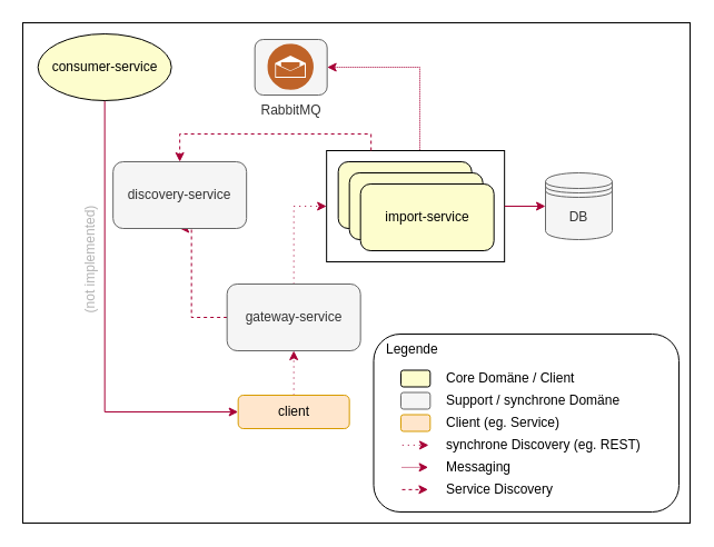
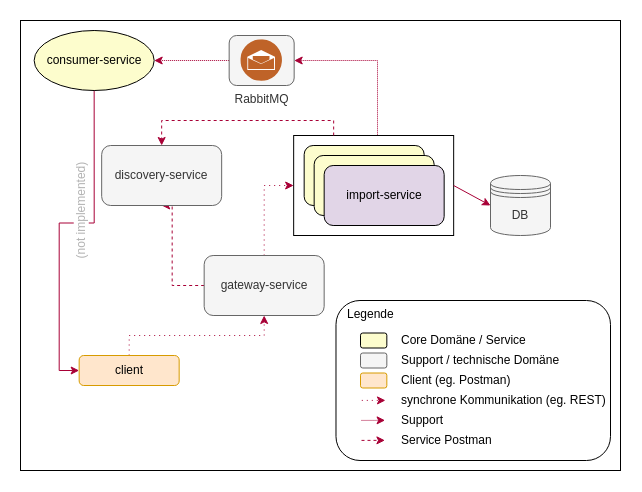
+ <mxCell id="18" style="edgeStyle=orthogonalEdgeStyle;rounded=0;orthogonalLoop=1;jettySize=auto;html=1;exitX=0;exitY=0.5;exitDx=0;exitDy=0;strokeColor=#A80036;dashed=1;dashPattern=1 1;" parent="1" source="19" target="17" edge="1"><mxGeometry relative="1" as="geometry" /></mxCell>
- <mxCell id="34" value="DB" style="shape=datastore;whiteSpace=wrap;html=1;fillColor=#f5f5f5;align=center;strokeColor=#666666;fontColor=#333333;" vertex="1" parent="1"><mxGeometry x="490" y="155" width="60" height="60" as="geometry" /></mxCell>
+ <mxCell id="34" value="DB" style="shape=datastore;whiteSpace=wrap;html=1;fillColor=#f5f5f5;align=center;strokeColor=#666666;fontColor=#333333;" vertex="1" parent="1"><mxGeometry x="490" y="175" width="60" height="60" as="geometry" /></mxCell>
- <mxCell id="12" value="import-service" style="rounded=1;whiteSpace=wrap;html=1;fillColor=#FDFDCD;" parent="1" vertex="1"><mxGeometry x="323.67" y="165" width="120" height="60" as="geometry" /></mxCell>
+ <mxCell id="12" value="import-service" style="rounded=1;whiteSpace=wrap;html=1;fillColor=#e1d5e7;" parent="1" vertex="1"><mxGeometry x="323.67" y="165" width="120" height="60" as="geometry" /></mxCell>
- <mxCell id="23" value="Core Domäne / Client" style="text;html=1;strokeColor=none;fillColor=none;align=left;verticalAlign=middle;whiteSpace=wrap;rounded=0;" parent="1" vertex="1"><mxGeometry x="399.33" y="330" width="140" height="20" as="geometry" /></mxCell>
+ <mxCell id="23" value="Core Domäne / Service" style="text;html=1;strokeColor=none;fillColor=none;align=left;verticalAlign=middle;whiteSpace=wrap;rounded=0;" parent="1" vertex="1"><mxGeometry x="399.33" y="330" width="140" height="20" as="geometry" /></mxCell>
- <mxCell id="25" value="Support / synchrone Domäne" style="text;html=1;strokeColor=none;fillColor=none;align=left;verticalAlign=middle;whiteSpace=wrap;rounded=0;" parent="1" vertex="1"><mxGeometry x="399.33" y="350" width="160.67" height="20" as="geometry" /></mxCell>
+ <mxCell id="25" value="Support / technische Domäne" style="text;html=1;strokeColor=none;fillColor=none;align=left;verticalAlign=middle;whiteSpace=wrap;rounded=0;" parent="1" vertex="1"><mxGeometry x="399.33" y="350" width="160.67" height="20" as="geometry" /></mxCell>
- <mxCell id="14" value="client" style="rounded=1;whiteSpace=wrap;html=1;fillColor=#ffe6cc;strokeColor=#d79b00;" parent="1" vertex="1"><mxGeometry x="213.67" y="355" width="100" height="30" as="geometry" /></mxCell>
+ <mxCell id="14" value="client" style="rounded=1;whiteSpace=wrap;html=1;fillColor=#ffe6cc;strokeColor=#d79b00;" parent="1" vertex="1"><mxGeometry x="78.67" y="355" width="100" height="30" as="geometry" /></mxCell>
- <mxCell id="27" value="Client (eg. Service)" style="text;html=1;strokeColor=none;fillColor=none;align=left;verticalAlign=middle;whiteSpace=wrap;rounded=0;" parent="1" vertex="1"><mxGeometry x="399.33" y="370" width="140" height="20" as="geometry" /></mxCell>
+ <mxCell id="27" value="Client (eg. Postman)" style="text;html=1;strokeColor=none;fillColor=none;align=left;verticalAlign=middle;whiteSpace=wrap;rounded=0;" parent="1" vertex="1"><mxGeometry x="399.33" y="370" width="140" height="20" as="geometry" /></mxCell>
- <mxCell id="29" value="synchrone Discovery (eg. REST)" style="text;html=1;strokeColor=none;fillColor=none;align=left;verticalAlign=middle;whiteSpace=wrap;rounded=0;" vertex="1" parent="1"><mxGeometry x="399.33" y="390" width="213.67" height="20" as="geometry" /></mxCell>
+ <mxCell id="29" value="synchrone Kommunikation (eg. REST)" style="text;html=1;strokeColor=none;fillColor=none;align=left;verticalAlign=middle;whiteSpace=wrap;rounded=0;" vertex="1" parent="1"><mxGeometry x="399.33" y="390" width="213.67" height="20" as="geometry" /></mxCell>
- <mxCell id="31" value="Messaging" style="text;html=1;strokeColor=none;fillColor=none;align=left;verticalAlign=middle;whiteSpace=wrap;rounded=0;" vertex="1" parent="1"><mxGeometry x="399.33" y="410" width="213.67" height="20" as="geometry" /></mxCell>
+ <mxCell id="31" value="Support" style="text;html=1;strokeColor=none;fillColor=none;align=left;verticalAlign=middle;whiteSpace=wrap;rounded=0;" vertex="1" parent="1"><mxGeometry x="399.33" y="410" width="213.67" height="20" as="geometry" /></mxCell>
- <mxCell id="33" value="Service Discovery" style="text;html=1;strokeColor=none;fillColor=none;align=left;verticalAlign=middle;whiteSpace=wrap;rounded=0;" vertex="1" parent="1"><mxGeometry x="399.33" y="430" width="213.67" height="20" as="geometry" /></mxCell>
+ <mxCell id="33" value="Service Postman" style="text;html=1;strokeColor=none;fillColor=none;align=left;verticalAlign=middle;whiteSpace=wrap;rounded=0;" vertex="1" parent="1"><mxGeometry x="399.33" y="430" width="213.67" height="20" as="geometry" /></mxCell>
